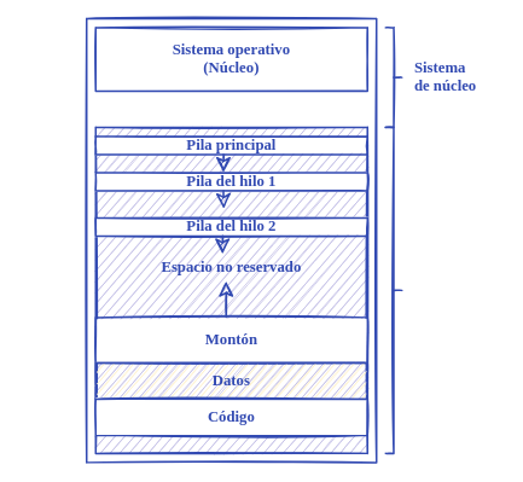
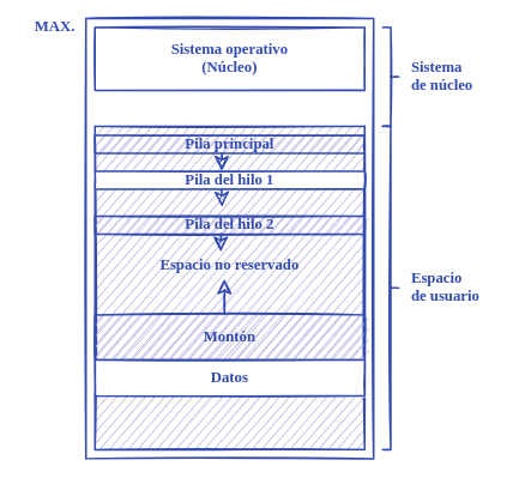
+ <mxCell id="12" value="MAX." style="text;strokeColor=none;fillColor=none;align=right;verticalAlign=middle;rounded=0;shadow=0;sketch=1;fontFamily=Ink Free;fontSize=17;fontStyle=1;spacingRight=10;fontColor=#324AB2;spacingBottom=5;" parent="1" vertex="1"><mxGeometry x="20" y="20" width="75" height="20" as="geometry" /></mxCell>
- <mxCell id="5" value="Pila principal" style="rounded=0;shadow=0;sketch=1;strokeWidth=2;fontFamily=Ink Free;fontSize=17;spacing=20;strokeColor=#324AB2;fontColor=#324AB2;fontStyle=1;verticalAlign=middle;spacingBottom=5;" parent="1" vertex="1"><mxGeometry x="105" y="150" width="300" height="20" as="geometry" /></mxCell>
+ <mxCell id="5" value="Pila principal" style="rounded=0;shadow=0;sketch=1;strokeWidth=2;fontFamily=Ink Free;fontSize=17;spacing=20;strokeColor=#324AB2;fontColor=#324AB2;fontStyle=1;verticalAlign=middle;spacingBottom=5;fillColor=#c2bee6;" parent="1" vertex="1"><mxGeometry x="105" y="150" width="300" height="20" as="geometry" /></mxCell>
- <mxCell id="19" value="Pila del hilo 2" style="rounded=0;shadow=0;sketch=1;strokeWidth=2;fontFamily=Ink Free;fontSize=17;spacing=20;strokeColor=#324AB2;fontColor=#324AB2;fontStyle=1;spacingBottom=5;" parent="1" vertex="1"><mxGeometry x="105" y="240" width="300" height="20" as="geometry" /></mxCell>
+ <mxCell id="19" value="Pila del hilo 2" style="rounded=0;shadow=0;sketch=1;strokeWidth=2;fontFamily=Ink Free;fontSize=17;spacing=20;strokeColor=#324AB2;fontColor=#324AB2;fontStyle=1;spacingBottom=5;fillColor=#c2bee6;" parent="1" vertex="1"><mxGeometry x="105" y="240" width="300" height="20" as="geometry" /></mxCell>
+ <mxCell id="15" value="Espacio&#10;de usuario" style="text;align=left;verticalAlign=middle;rounded=0;shadow=0;sketch=1;fontFamily=Ink Free;fontSize=17;fontStyle=1;flipV=0;flipH=1;fontColor=#324AB2;spacingBottom=5;" parent="1" vertex="1"><mxGeometry x="455" y="300" width="100" height="40" as="geometry" /></mxCell>
- <mxCell id="7" value="Montón" style="rounded=0;shadow=0;sketch=1;strokeWidth=2;fontFamily=Ink Free;fontSize=17;spacing=20;strokeColor=#324AB2;fontColor=#324AB2;fontStyle=1;spacingTop=0;spacingBottom=5;" parent="1" vertex="1"><mxGeometry x="105" y="350" width="300" height="50" as="geometry" /></mxCell>
+ <mxCell id="7" value="Montón" style="rounded=0;shadow=0;sketch=1;strokeWidth=2;fontFamily=Ink Free;fontSize=17;spacing=20;strokeColor=#324AB2;fontColor=#324AB2;fontStyle=1;spacingTop=0;spacingBottom=5;fillColor=#c2bee6;" parent="1" vertex="1"><mxGeometry x="105" y="350" width="300" height="50" as="geometry" /></mxCell>
- <mxCell id="8" value="Datos" style="rounded=0;shadow=0;sketch=1;strokeWidth=2;fontFamily=Ink Free;fontSize=17;spacing=20;strokeColor=#324AB2;fontColor=#324AB2;fontStyle=1;spacingBottom=5;fillColor=#fff2cc;" parent="1" vertex="1"><mxGeometry x="105" y="400" width="300" height="40" as="geometry" /></mxCell>
+ <mxCell id="8" value="Datos" style="rounded=0;shadow=0;sketch=1;strokeWidth=2;fontFamily=Ink Free;fontSize=17;spacing=20;strokeColor=#324AB2;fontColor=#324AB2;fontStyle=1;spacingBottom=5;" parent="1" vertex="1"><mxGeometry x="105" y="400" width="300" height="40" as="geometry" /></mxCell>
- <mxCell id="9" value="Código" style="rounded=0;shadow=0;sketch=1;strokeWidth=2;fontFamily=Ink Free;fontSize=17;spacing=20;strokeColor=#324AB2;fontColor=#324AB2;fontStyle=1;spacingBottom=5;verticalAlign=middle;" parent="1" vertex="1"><mxGeometry x="105" y="440" width="300" height="40" as="geometry" /></mxCell>
